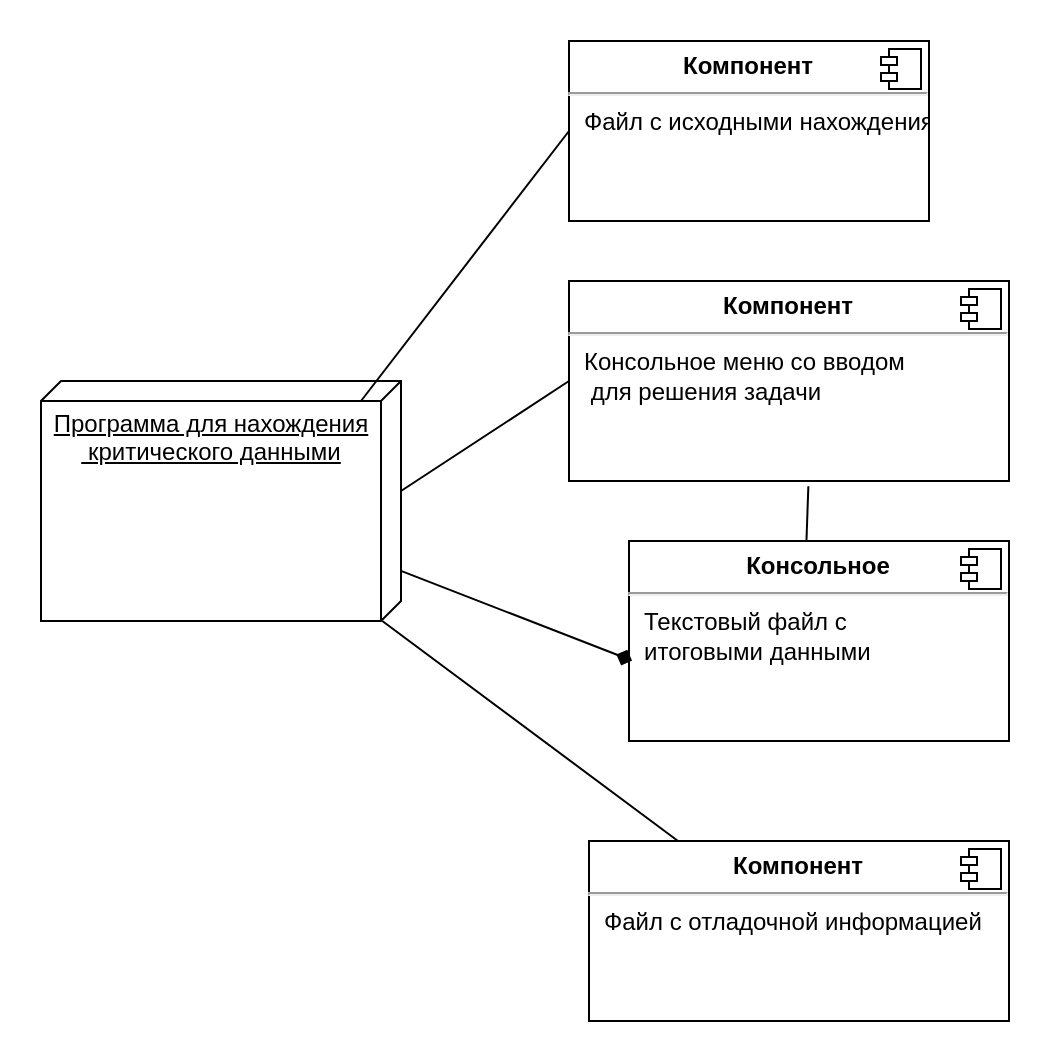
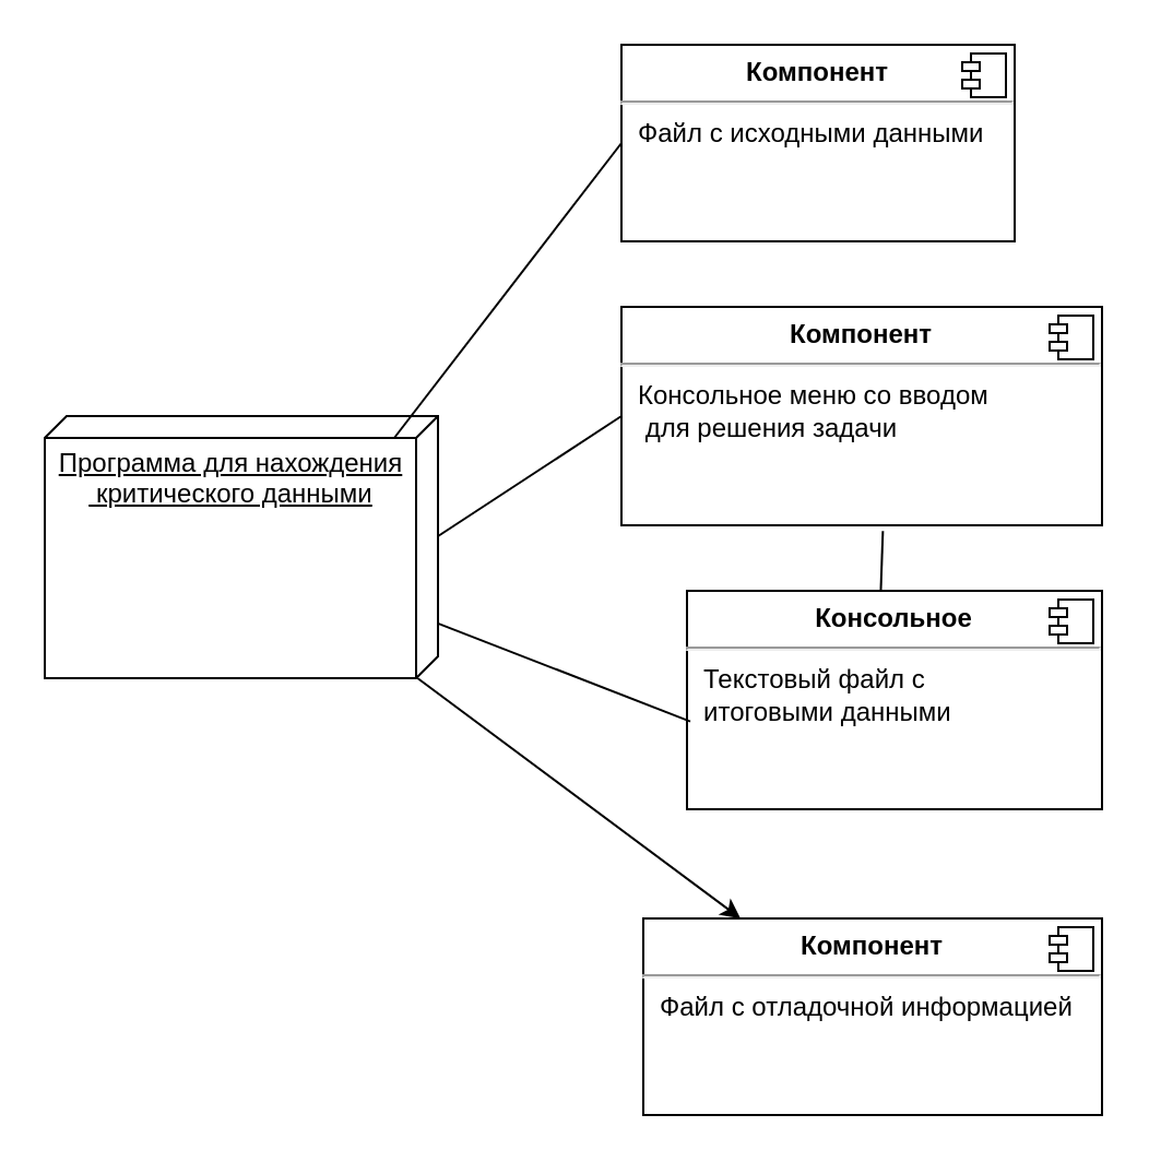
- <mxCell id="3" value="&lt;p style=&quot;margin: 0px ; margin-top: 6px ; text-align: center&quot;&gt;&lt;b&gt;Компонент&lt;/b&gt;&lt;/p&gt;&lt;hr&gt;&lt;p style=&quot;margin: 0px ; margin-left: 8px&quot;&gt;Файл с исходными нахождения&lt;/p&gt;" style="align=left;overflow=fill;html=1;dropTarget=0;" vertex="1" parent="1"><mxGeometry x="284" y="20" width="180" height="90" as="geometry" /></mxCell>
+ <mxCell id="3" value="&lt;p style=&quot;margin: 0px ; margin-top: 6px ; text-align: center&quot;&gt;&lt;b&gt;Компонент&lt;/b&gt;&lt;/p&gt;&lt;hr&gt;&lt;p style=&quot;margin: 0px ; margin-left: 8px&quot;&gt;Файл с исходными данными&lt;/p&gt;" style="align=left;overflow=fill;html=1;dropTarget=0;" vertex="1" parent="1"><mxGeometry x="284" y="20" width="180" height="90" as="geometry" /></mxCell>
- <mxCell id="14" value="" style="endArrow=diamond;html=1;entryX=0.008;entryY=0.598;entryDx=0;entryDy=0;entryPerimeter=0;" edge="1" parent="1" source="2" target="5"><mxGeometry width="50" height="50" relative="1" as="geometry"><mxPoint x="240" y="310" as="sourcePoint" /><mxPoint x="310" y="330" as="targetPoint" /></mxGeometry></mxCell>
+ <mxCell id="14" value="" style="endArrow=none;html=1;entryX=0.008;entryY=0.598;entryDx=0;entryDy=0;entryPerimeter=0;" edge="1" parent="1" source="2" target="5"><mxGeometry width="50" height="50" relative="1" as="geometry"><mxPoint x="240" y="310" as="sourcePoint" /><mxPoint x="310" y="330" as="targetPoint" /></mxGeometry></mxCell>
- <mxCell id="13" value="" style="endArrow=none;html=1;" edge="1" parent="1" source="2" target="9"><mxGeometry width="50" height="50" relative="1" as="geometry"><mxPoint x="190" y="360" as="sourcePoint" /><mxPoint x="240" y="310" as="targetPoint" /></mxGeometry></mxCell>
+ <mxCell id="13" value="" style="endArrow=classic;html=1;" edge="1" parent="1" source="2" target="9"><mxGeometry width="50" height="50" relative="1" as="geometry"><mxPoint x="190" y="360" as="sourcePoint" /><mxPoint x="240" y="310" as="targetPoint" /></mxGeometry></mxCell>
